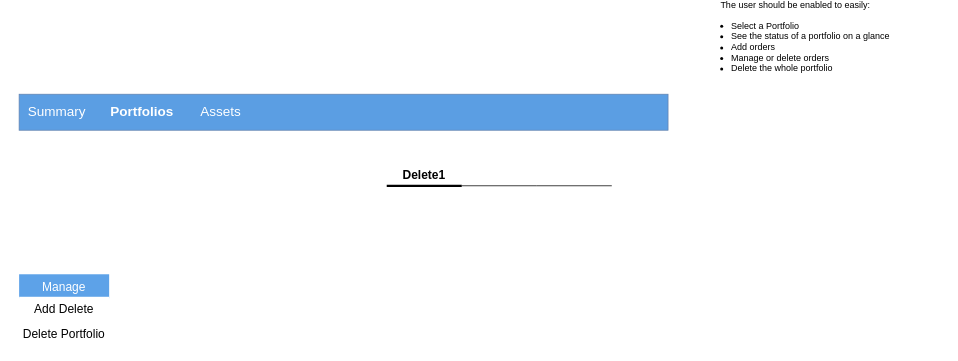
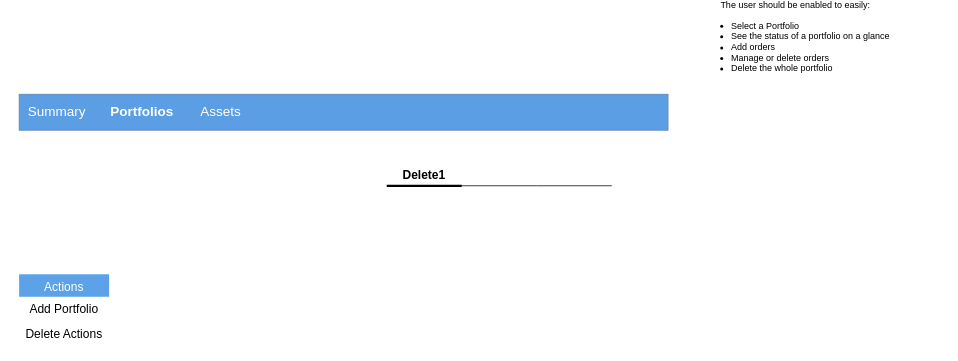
- <mxCell id="11" value="Manage" style="text;html=1;strokeColor=none;fillColor=none;align=center;verticalAlign=middle;whiteSpace=wrap;rounded=0;strokeWidth=2;fontSize=16;fontColor=#FFFFFF;" vertex="1" parent="9"><mxGeometry x="30" y="2" width="60" height="30" as="geometry" /></mxCell>
+ <mxCell id="11" value="Actions" style="text;html=1;strokeColor=none;fillColor=none;align=center;verticalAlign=middle;whiteSpace=wrap;rounded=0;strokeWidth=2;fontSize=16;fontColor=#FFFFFF;" vertex="1" parent="9"><mxGeometry x="30" y="2" width="60" height="30" as="geometry" /></mxCell>
- <mxCell id="14" value="Add Delete" style="text;html=1;strokeColor=none;fillColor=none;align=center;verticalAlign=middle;whiteSpace=wrap;rounded=0;strokeWidth=2;fontSize=16;fontColor=#000000;" vertex="1" parent="12"><mxGeometry x="10" y="1" width="100" height="30" as="geometry" /></mxCell>
+ <mxCell id="14" value="Add Portfolio" style="text;html=1;strokeColor=none;fillColor=none;align=center;verticalAlign=middle;whiteSpace=wrap;rounded=0;strokeWidth=2;fontSize=16;fontColor=#000000;" vertex="1" parent="12"><mxGeometry x="10" y="1" width="100" height="30" as="geometry" /></mxCell>
- <mxCell id="16" value="Delete Portfolio" style="text;html=1;strokeColor=none;fillColor=none;align=center;verticalAlign=middle;whiteSpace=wrap;rounded=0;strokeWidth=2;fontSize=16;fontColor=#000000;" vertex="1" parent="1"><mxGeometry x="20" y="414" width="130" height="30" as="geometry" /></mxCell>
+ <mxCell id="16" value="Delete Actions" style="text;html=1;strokeColor=none;fillColor=none;align=center;verticalAlign=middle;whiteSpace=wrap;rounded=0;strokeWidth=2;fontSize=16;fontColor=#000000;" vertex="1" parent="1"><mxGeometry x="20" y="414" width="130" height="30" as="geometry" /></mxCell>
